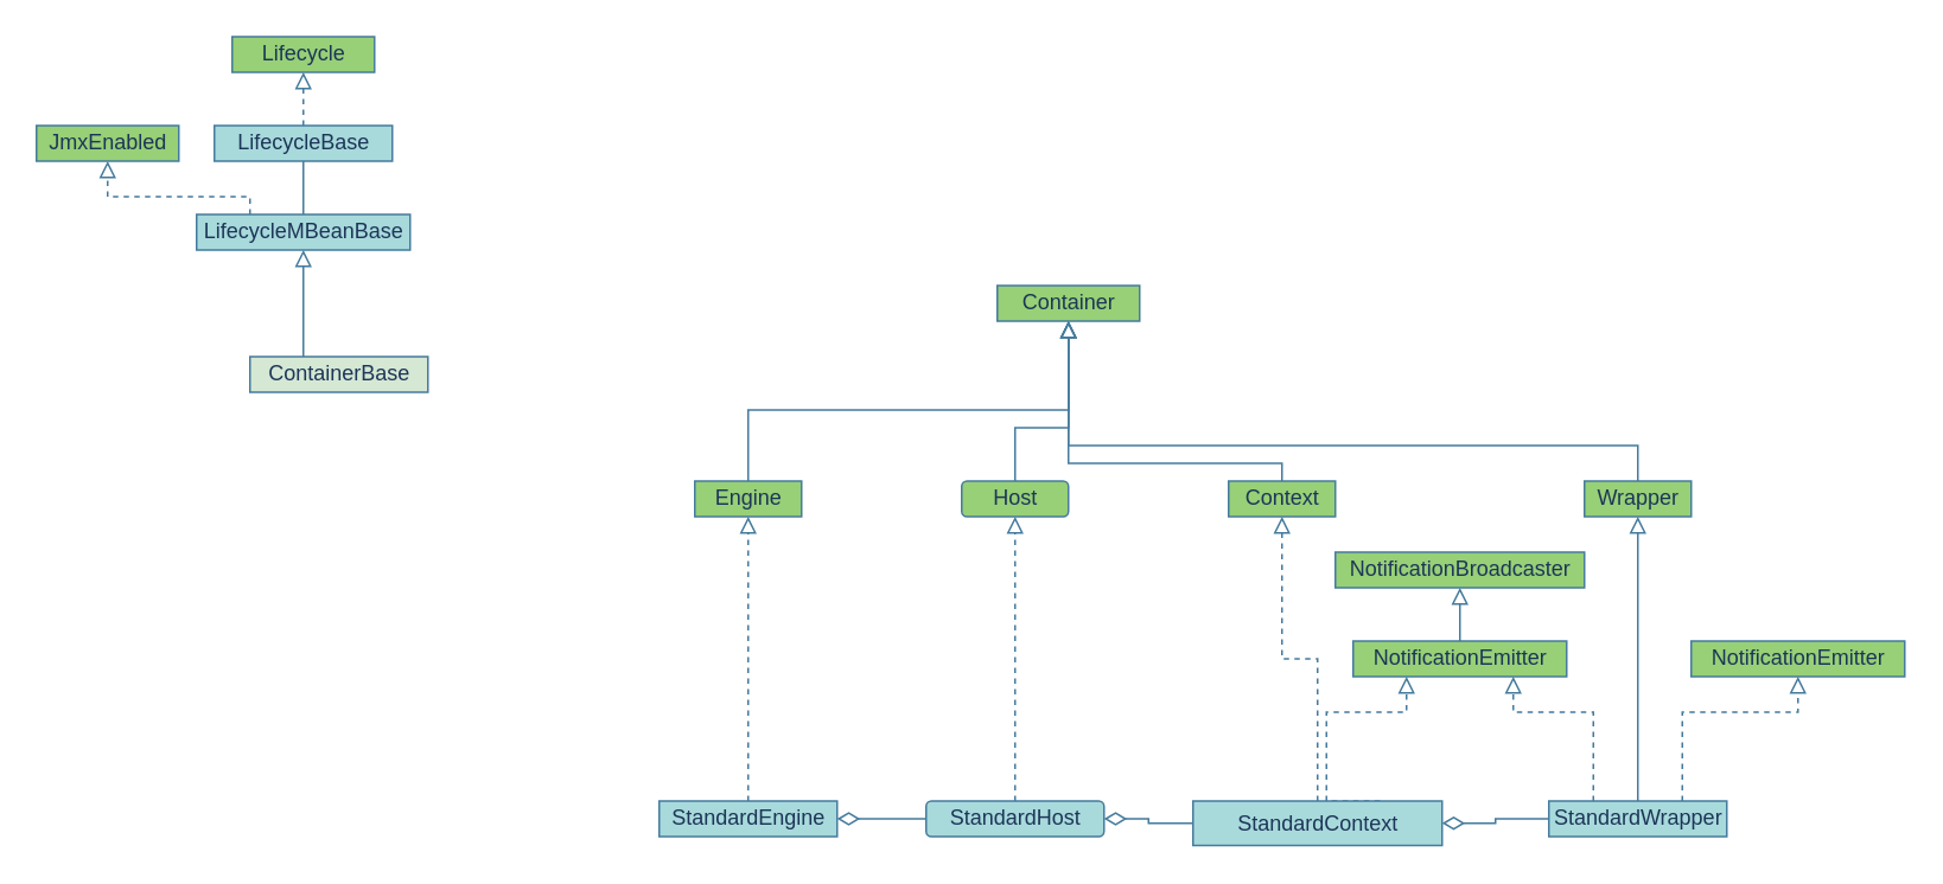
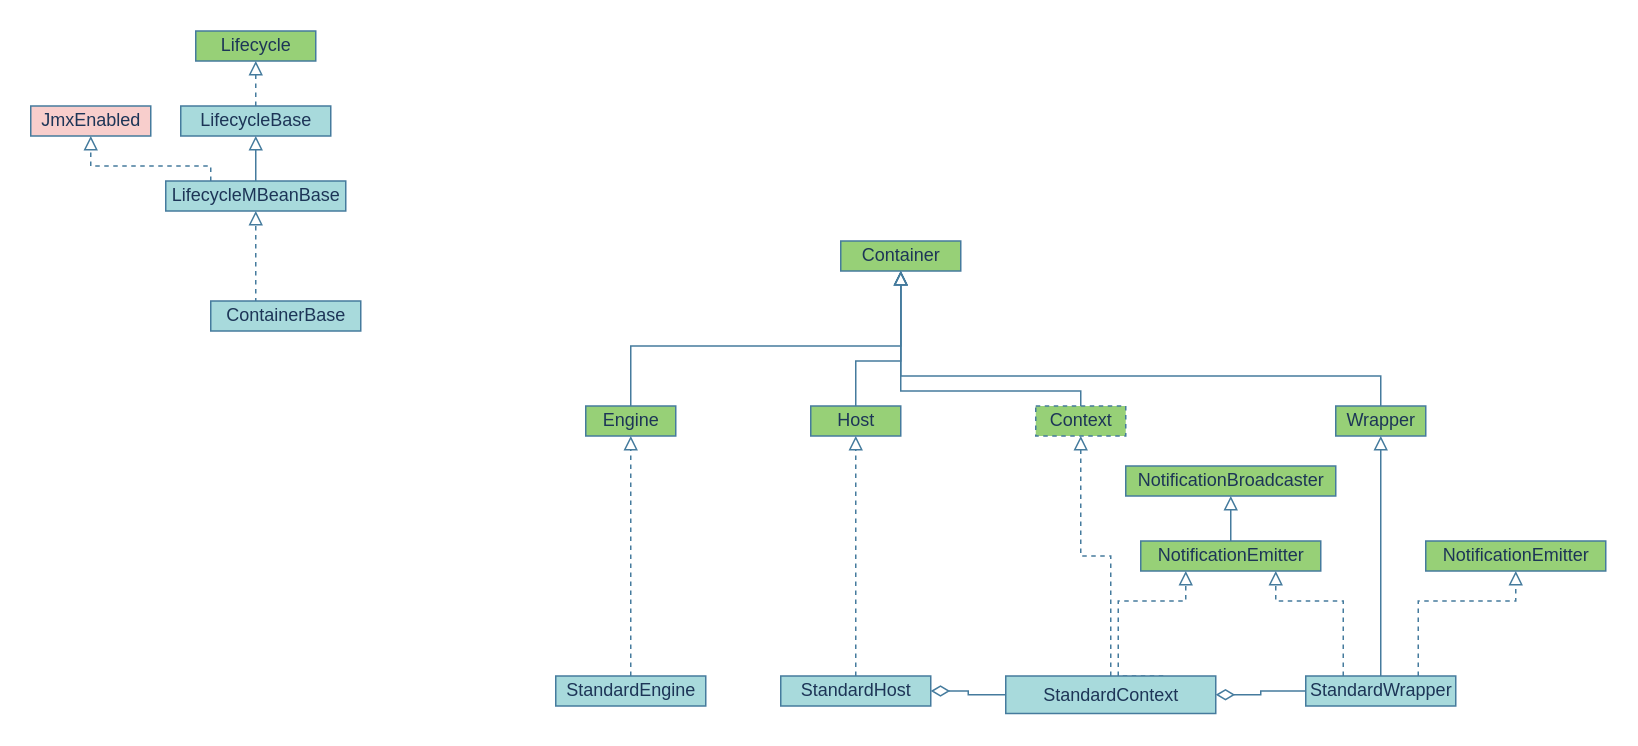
- <mxCell id="16" value="JmxEnabled" style="html=1;strokeColor=#457B9D;fontColor=#1D3557;fillColor=#97D077;" parent="1" vertex="1"><mxGeometry x="20" y="70" width="80" height="20" as="geometry" /></mxCell>
+ <mxCell id="16" value="JmxEnabled" style="html=1;strokeColor=#457B9D;fontColor=#1D3557;fillColor=#f8cecc;" parent="1" vertex="1"><mxGeometry x="20" y="70" width="80" height="20" as="geometry" /></mxCell>
- <mxCell id="14" style="edgeStyle=orthogonalEdgeStyle;rounded=0;sketch=0;orthogonalLoop=1;jettySize=auto;html=1;exitX=0.5;exitY=0;exitDx=0;exitDy=0;entryX=0.5;entryY=1;entryDx=0;entryDy=0;endArrow=none;endFill=0;endSize=7;strokeColor=#457B9D;fillColor=#A8DADC;fontColor=#1D3557;" parent="1" source="15" target="18" edge="1"><mxGeometry relative="1" as="geometry" /></mxCell>
+ <mxCell id="14" style="edgeStyle=orthogonalEdgeStyle;rounded=0;sketch=0;orthogonalLoop=1;jettySize=auto;html=1;exitX=0.5;exitY=0;exitDx=0;exitDy=0;entryX=0.5;entryY=1;entryDx=0;entryDy=0;endArrow=block;endFill=0;endSize=7;strokeColor=#457B9D;fillColor=#A8DADC;fontColor=#1D3557;" parent="1" source="15" target="18" edge="1"><mxGeometry relative="1" as="geometry" /></mxCell>
- <mxCell id="11" style="edgeStyle=orthogonalEdgeStyle;rounded=0;orthogonalLoop=1;jettySize=auto;html=1;exitX=0.25;exitY=0;exitDx=0;exitDy=0;entryX=0.5;entryY=1;entryDx=0;entryDy=0;endArrow=block;endFill=0;endSize=7;strokeColor=#457B9D;" parent="1" source="12" target="15" edge="1"><mxGeometry relative="1" as="geometry"><Array as="points"><mxPoint x="170" y="210" /></Array></mxGeometry></mxCell>
+ <mxCell id="11" style="edgeStyle=orthogonalEdgeStyle;rounded=0;orthogonalLoop=1;jettySize=auto;html=1;exitX=0.25;exitY=0;exitDx=0;exitDy=0;entryX=0.5;entryY=1;entryDx=0;entryDy=0;endArrow=block;endFill=0;endSize=7;strokeColor=#457B9D;dashed=1;" parent="1" source="12" target="15" edge="1"><mxGeometry relative="1" as="geometry"><Array as="points"><mxPoint x="170" y="210" /></Array></mxGeometry></mxCell>
- <mxCell id="12" value="ContainerBase" style="html=1;fillColor=#d5e8d4;strokeColor=#457B9D;fontColor=#1D3557;" parent="1" vertex="1"><mxGeometry x="140" y="200" width="100" height="20" as="geometry" /></mxCell>
+ <mxCell id="12" value="ContainerBase" style="html=1;fillColor=#A8DADC;strokeColor=#457B9D;fontColor=#1D3557;" parent="1" vertex="1"><mxGeometry x="140" y="200" width="100" height="20" as="geometry" /></mxCell>
- <mxCell id="4" value="Host" style="html=1;strokeColor=#457B9D;fontColor=#1D3557;fillColor=#97D077;rounded=1;" parent="1" vertex="1"><mxGeometry x="540" y="270" width="60" height="20" as="geometry" /></mxCell>
+ <mxCell id="4" value="Host" style="html=1;strokeColor=#457B9D;fontColor=#1D3557;fillColor=#97D077;" parent="1" vertex="1"><mxGeometry x="540" y="270" width="60" height="20" as="geometry" /></mxCell>
- <mxCell id="8" value="Context" style="html=1;strokeColor=#457B9D;fontColor=#1D3557;fillColor=#97D077;" parent="1" vertex="1"><mxGeometry x="690" y="270" width="60" height="20" as="geometry" /></mxCell>
+ <mxCell id="8" value="Context" style="html=1;strokeColor=#457B9D;fontColor=#1D3557;fillColor=#97D077;dashed=1;" parent="1" vertex="1"><mxGeometry x="690" y="270" width="60" height="20" as="geometry" /></mxCell>
- <mxCell id="23" style="edgeStyle=orthogonalEdgeStyle;rounded=0;orthogonalLoop=1;jettySize=auto;html=1;exitX=0;exitY=0.5;exitDx=0;exitDy=0;entryX=1;entryY=0.5;entryDx=0;entryDy=0;endArrow=diamondThin;endFill=0;endSize=10;strokeColor=#457B9D;" parent="1" source="24" target="21" edge="1"><mxGeometry relative="1" as="geometry" /></mxCell>
- <mxCell id="24" value="StandardHost" style="html=1;fillColor=#A8DADC;strokeColor=#457B9D;fontColor=#1D3557;rounded=1;" parent="1" vertex="1"><mxGeometry x="520" y="450" width="100" height="20" as="geometry" /></mxCell>
+ <mxCell id="24" value="StandardHost" style="html=1;fillColor=#A8DADC;strokeColor=#457B9D;fontColor=#1D3557;" parent="1" vertex="1"><mxGeometry x="520" y="450" width="100" height="20" as="geometry" /></mxCell>
